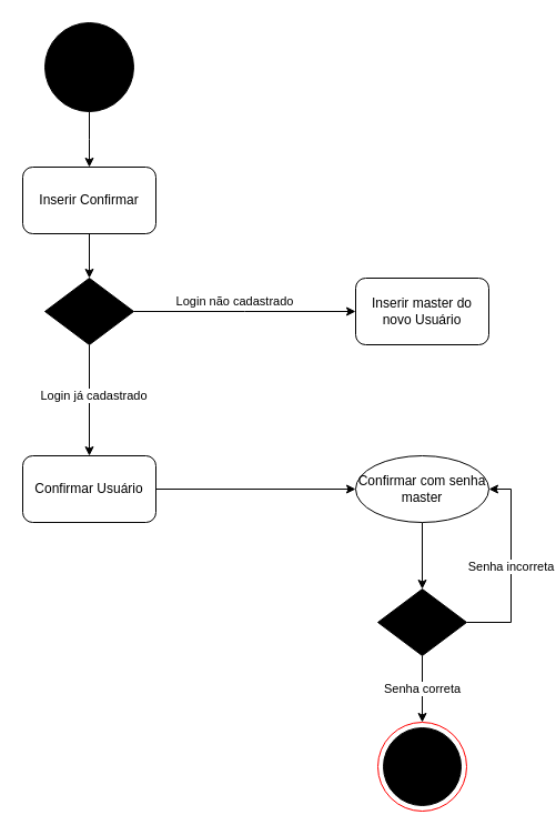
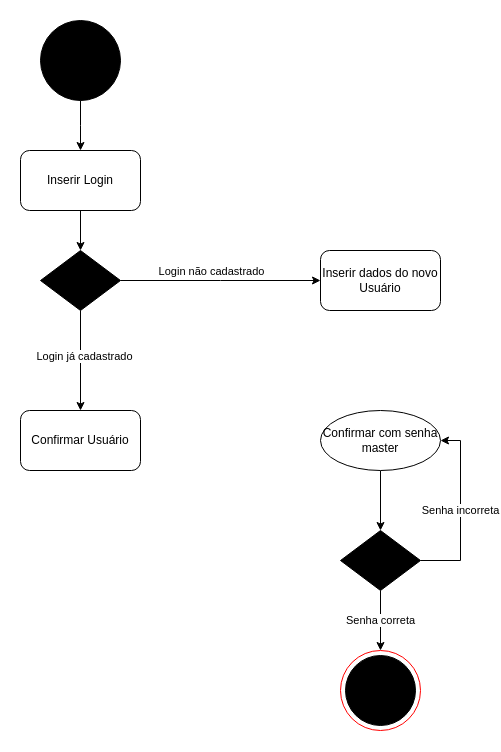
- <mxCell id="5" value="Inserir Confirmar" style="rounded=1;whiteSpace=wrap;html=1;" vertex="1" parent="1"><mxGeometry x="20" y="150" width="120" height="60" as="geometry" /></mxCell>
+ <mxCell id="5" value="Inserir Login" style="rounded=1;whiteSpace=wrap;html=1;" vertex="1" parent="1"><mxGeometry x="20" y="150" width="120" height="60" as="geometry" /></mxCell>
- <mxCell id="13" value="Inserir master do novo Usuário" style="rounded=1;whiteSpace=wrap;html=1;" vertex="1" parent="1"><mxGeometry x="320" y="250" width="120" height="60" as="geometry" /></mxCell>
+ <mxCell id="13" value="Inserir dados do novo Usuário" style="rounded=1;whiteSpace=wrap;html=1;" vertex="1" parent="1"><mxGeometry x="320" y="250" width="120" height="60" as="geometry" /></mxCell>
- <mxCell id="11" style="edgeStyle=orthogonalEdgeStyle;rounded=0;orthogonalLoop=1;jettySize=auto;html=1;entryX=0;entryY=0.5;entryDx=0;entryDy=0;" edge="1" parent="1" source="12" target="15"><mxGeometry relative="1" as="geometry" /></mxCell>
